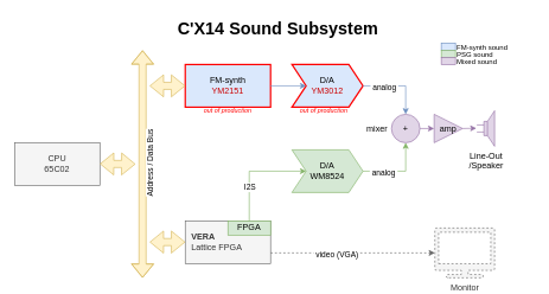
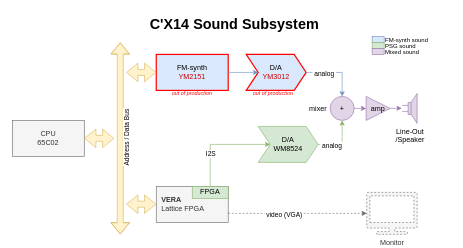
- <mxCell id="6" value="D/A&lt;br&gt;WM8524" style="shape=step;perimeter=stepPerimeter;whiteSpace=wrap;html=1;fixedSize=1;size=20;fillColor=#d5e8d4;strokeColor=#82b366;" parent="1" vertex="1"><mxGeometry x="410" y="210" width="100" height="60" as="geometry" /></mxCell>
+ <mxCell id="6" value="D/A&lt;br&gt;WM8524" style="shape=step;perimeter=stepPerimeter;whiteSpace=wrap;html=1;fixedSize=1;size=20;fillColor=#d5e8d4;strokeColor=#82b366;" parent="1" vertex="1"><mxGeometry x="430" y="210" width="100" height="60" as="geometry" /></mxCell>
